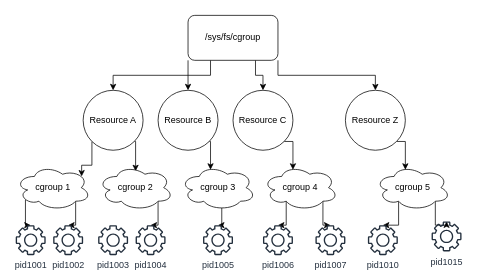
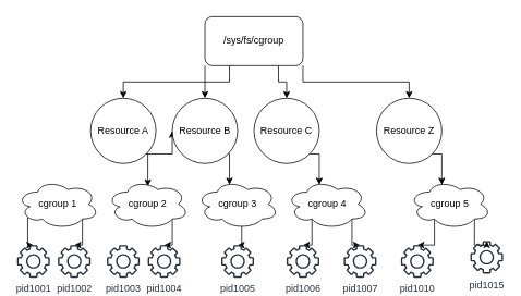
- <mxCell id="3" style="edgeStyle=orthogonalEdgeStyle;rounded=0;orthogonalLoop=1;jettySize=auto;html=1;exitX=0;exitY=1;exitDx=0;exitDy=0;entryX=0.88;entryY=0.25;entryDx=0;entryDy=0;entryPerimeter=0;" edge="1" parent="1" source="4" target="18"><mxGeometry relative="1" as="geometry" /></mxCell>
+ <mxCell id="3" style="edgeStyle=orthogonalEdgeStyle;rounded=0;orthogonalLoop=1;jettySize=auto;html=1;exitX=0;exitY=1;exitDx=0;exitDy=0;" edge="1" parent="1" source="4" target="11"><mxGeometry relative="1" as="geometry" /></mxCell>
